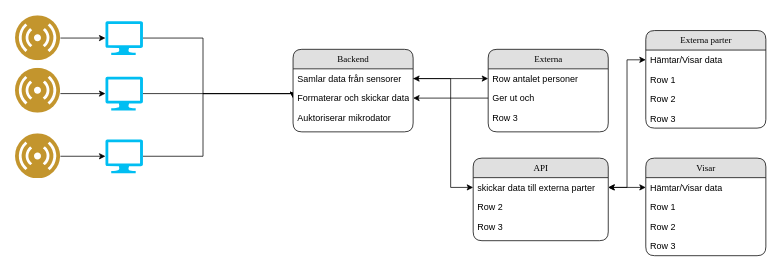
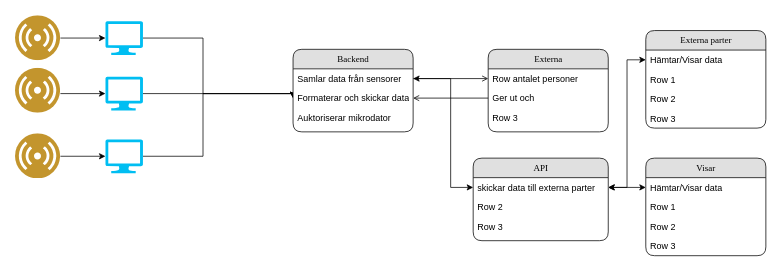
- <mxCell id="18" value="" style="endArrow=classic;startArrow=none;html=1;rounded=0;exitX=1;exitY=0.5;exitDx=0;exitDy=0;entryX=0;entryY=0.5;entryDx=0;entryDy=0;startFill=0;" edge="1" parent="1" source="25" target="3"><mxGeometry width="50" height="50" relative="1" as="geometry"><mxPoint x="490" y="120" as="sourcePoint" /><mxPoint x="560" y="120" as="targetPoint" /></mxGeometry></mxCell>
+ <mxCell id="18" value="" style="endArrow=open;startArrow=none;html=1;rounded=0;exitX=1;exitY=0.5;exitDx=0;exitDy=0;entryX=0;entryY=0.5;entryDx=0;entryDy=0;startFill=0;" edge="1" parent="1" source="25" target="3"><mxGeometry width="50" height="50" relative="1" as="geometry"><mxPoint x="490" y="120" as="sourcePoint" /><mxPoint x="560" y="120" as="targetPoint" /></mxGeometry></mxCell>
- <mxCell id="33" style="edgeStyle=orthogonalEdgeStyle;rounded=0;orthogonalLoop=1;jettySize=auto;html=1;entryX=1;entryY=0.5;entryDx=0;entryDy=0;" edge="1" parent="1" source="4" target="26"><mxGeometry relative="1" as="geometry" /></mxCell>
+ <mxCell id="33" style="edgeStyle=orthogonalEdgeStyle;rounded=0;orthogonalLoop=1;jettySize=auto;html=1;entryX=1;entryY=0.5;entryDx=0;entryDy=0;endArrow=open;" edge="1" parent="1" source="4" target="26"><mxGeometry relative="1" as="geometry" /></mxCell>
